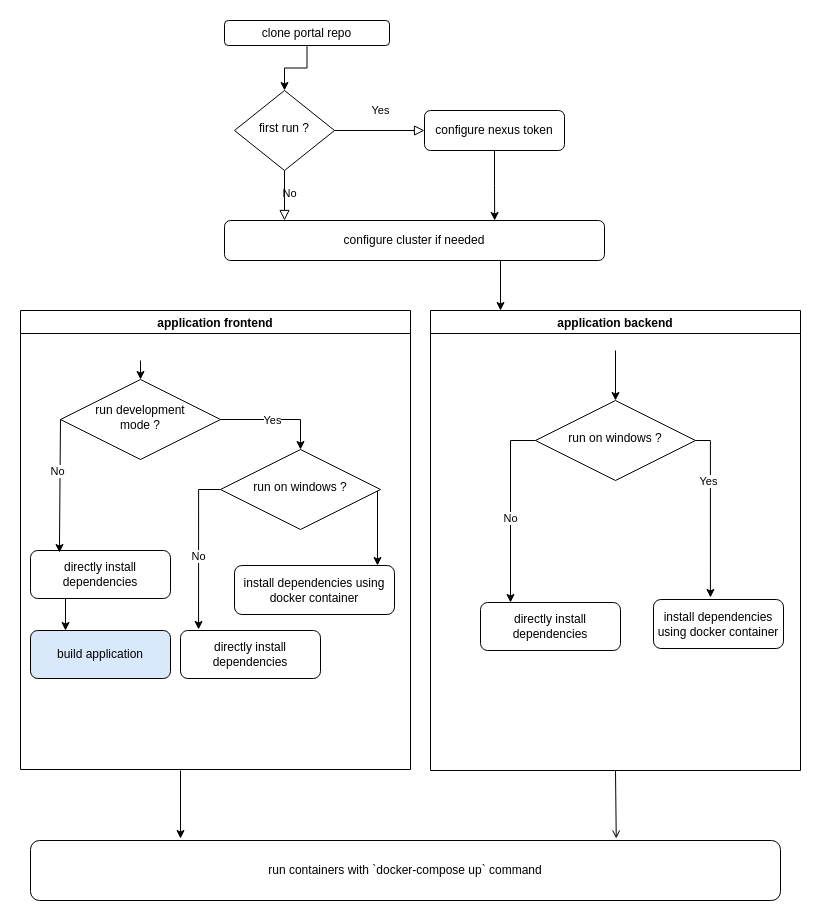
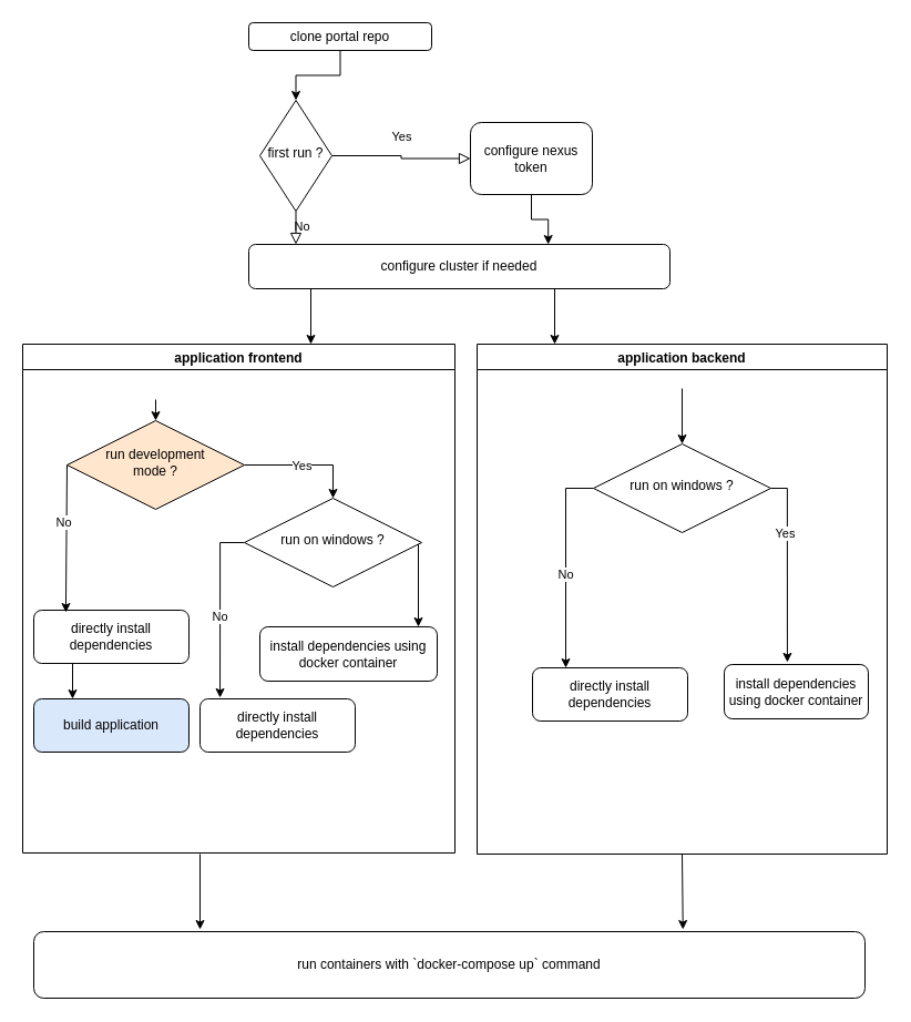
- <mxCell id="6" value="first run ?" style="rhombus;whiteSpace=wrap;html=1;shadow=0;fontFamily=Helvetica;fontSize=12;align=center;strokeWidth=1;spacing=6;spacingTop=-4;" parent="1" vertex="1"><mxGeometry x="234" y="90" width="100" height="80" as="geometry" /></mxCell>
+ <mxCell id="6" value="first run ?" style="rhombus;whiteSpace=wrap;html=1;shadow=0;fontFamily=Helvetica;fontSize=12;align=center;strokeWidth=1;spacing=6;spacingTop=-4;" parent="1" vertex="1"><mxGeometry x="234" y="90" width="65" height="100" as="geometry" /></mxCell>
- <mxCell id="11" value="configure nexus token" style="rounded=1;whiteSpace=wrap;html=1;fontSize=12;glass=0;strokeWidth=1;shadow=0;" vertex="1" parent="1"><mxGeometry x="424" y="110" width="140" height="40" as="geometry" /></mxCell>
+ <mxCell id="11" value="configure nexus token" style="rounded=1;whiteSpace=wrap;html=1;fontSize=12;glass=0;strokeWidth=1;shadow=0;" vertex="1" parent="1"><mxGeometry x="424" y="110" width="110" height="65" as="geometry" /></mxCell>
+ <mxCell id="7" style="edgeStyle=orthogonalEdgeStyle;rounded=0;jumpStyle=sharp;orthogonalLoop=1;jettySize=auto;html=1;" edge="1" parent="1" source="8" target="14"><mxGeometry relative="1" as="geometry"><Array as="points"><mxPoint x="280" y="280" /><mxPoint x="280" y="280" /></Array></mxGeometry></mxCell>
- <mxCell id="18" value="&lt;div&gt;run development &lt;br&gt;&lt;/div&gt;&lt;div&gt;mode ?&lt;/div&gt;" style="rhombus;whiteSpace=wrap;html=1;shadow=0;fontFamily=Helvetica;fontSize=12;align=center;strokeWidth=1;spacing=6;spacingTop=-4;" vertex="1" parent="14"><mxGeometry x="40" y="69" width="160" height="80" as="geometry" /></mxCell>
+ <mxCell id="18" value="&lt;div&gt;run development &lt;br&gt;&lt;/div&gt;&lt;div&gt;mode ?&lt;/div&gt;" style="rhombus;whiteSpace=wrap;html=1;shadow=0;fontFamily=Helvetica;fontSize=12;align=center;strokeWidth=1;spacing=6;spacingTop=-4;fillColor=#ffe6cc;" vertex="1" parent="14"><mxGeometry x="40" y="69" width="160" height="80" as="geometry" /></mxCell>
- <mxCell id="42" value="" style="endArrow=open;html=1;exitX=0.5;exitY=1;exitDx=0;exitDy=0;entryX=0.781;entryY=-0.033;entryDx=0;entryDy=0;entryPerimeter=0;" edge="1" parent="1" source="29" target="40"><mxGeometry width="50" height="50" relative="1" as="geometry"><mxPoint x="630" y="770" as="sourcePoint" /><mxPoint x="617" y="820" as="targetPoint" /></mxGeometry></mxCell>
+ <mxCell id="42" value="" style="endArrow=classic;html=1;exitX=0.5;exitY=1;exitDx=0;exitDy=0;entryX=0.781;entryY=-0.033;entryDx=0;entryDy=0;entryPerimeter=0;" edge="1" parent="1" source="29" target="40"><mxGeometry width="50" height="50" relative="1" as="geometry"><mxPoint x="630" y="770" as="sourcePoint" /><mxPoint x="617" y="820" as="targetPoint" /></mxGeometry></mxCell>
